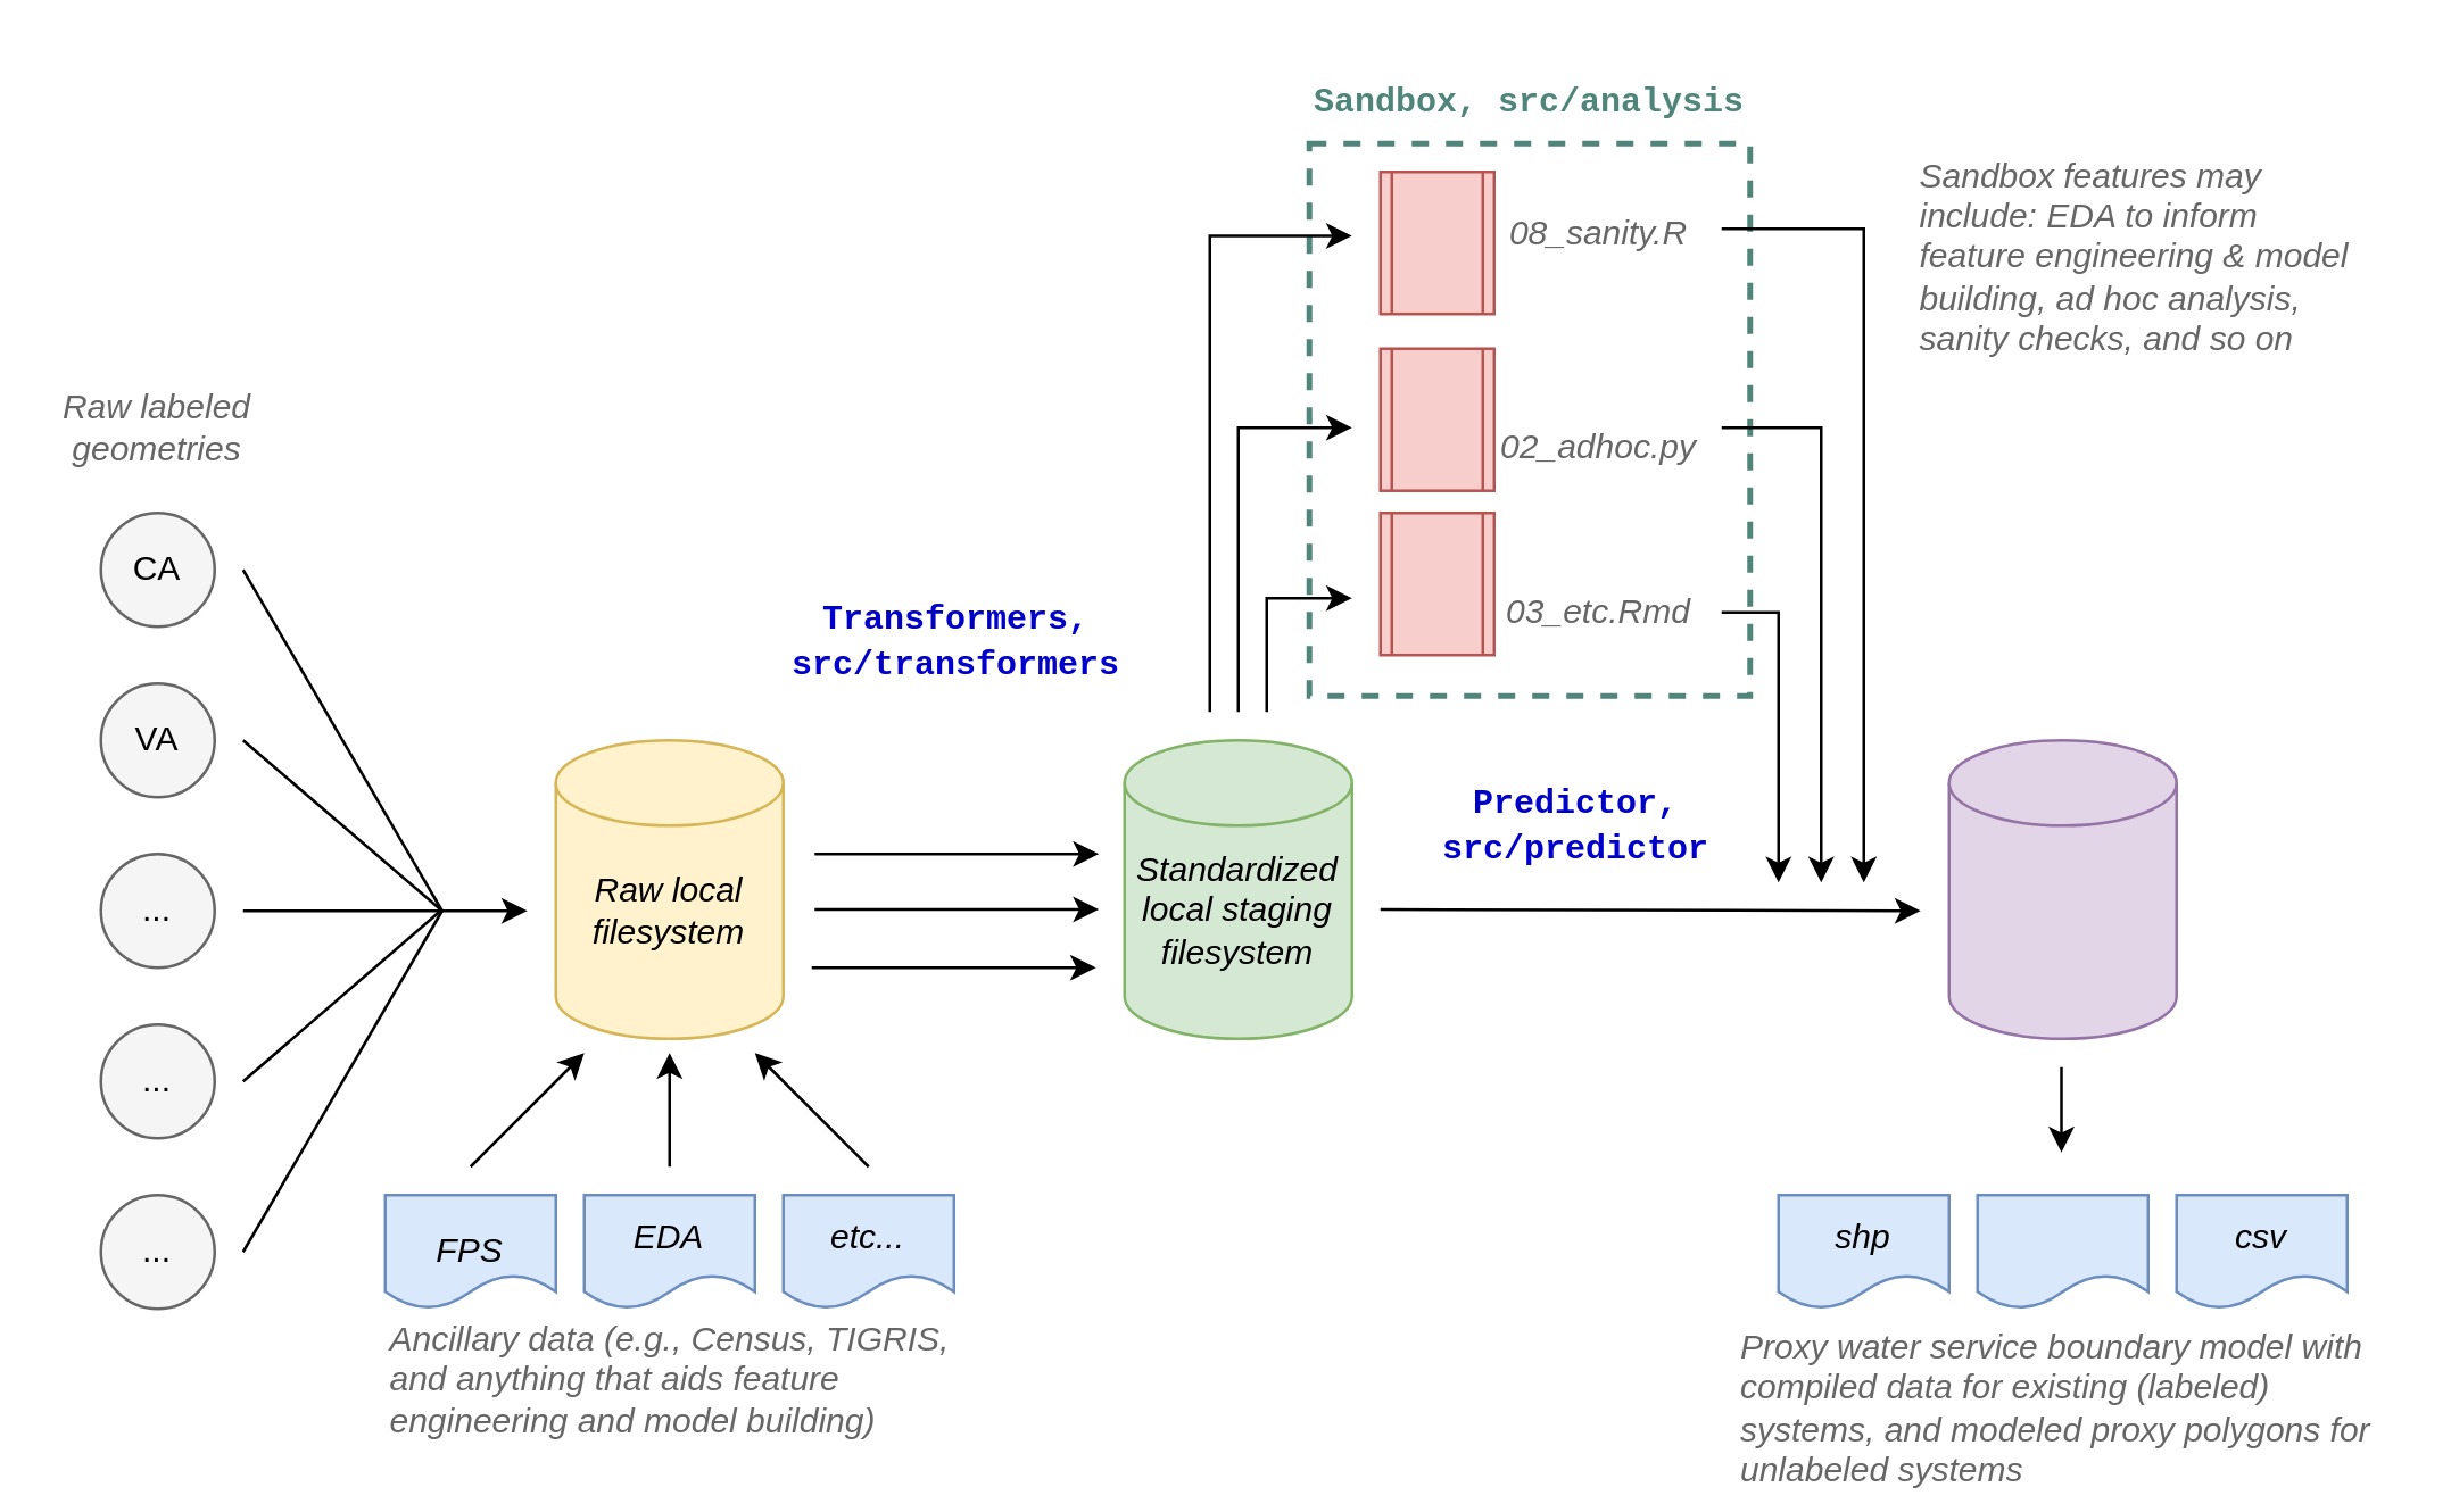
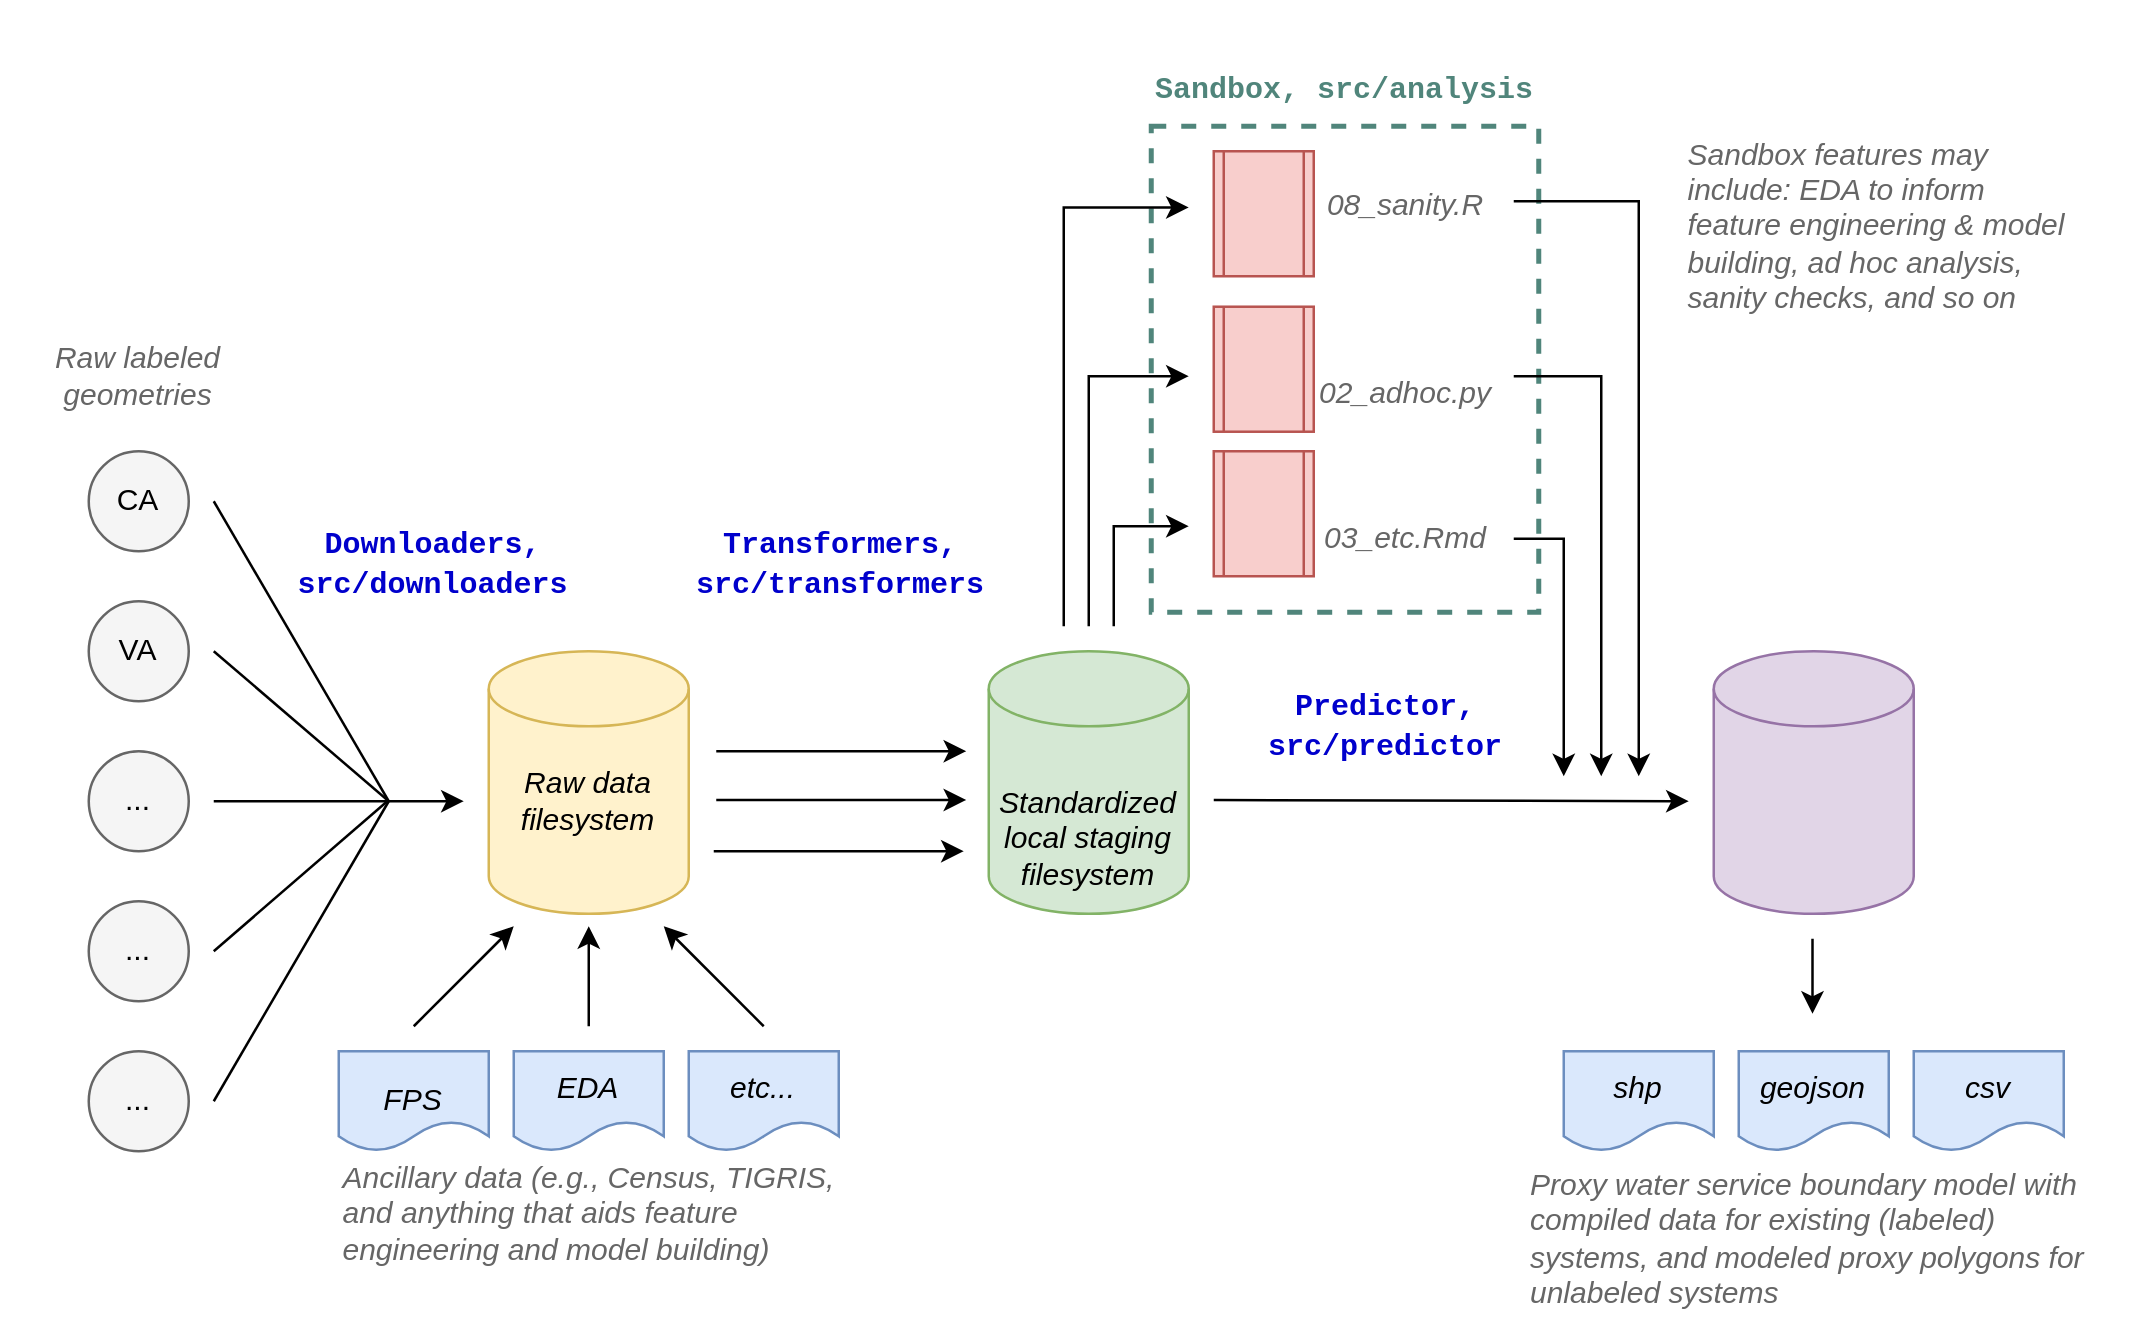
+ <mxCell id="56" value="&lt;b&gt;&lt;font face=&quot;Courier New&quot;&gt;Downloaders,&lt;br&gt;src/downloaders&lt;br&gt;&lt;/font&gt;&lt;/b&gt;" style="text;html=1;strokeColor=none;fillColor=default;align=center;verticalAlign=middle;whiteSpace=wrap;rounded=0;fontColor=#0000CC;" vertex="1" parent="1"><mxGeometry x="117.5" y="205" width="110" height="40" as="geometry" /></mxCell>
- <mxCell id="18" value="&lt;i&gt;Raw local&lt;br&gt;filesystem&lt;/i&gt;" style="text;html=1;strokeColor=none;fillColor=none;align=center;verticalAlign=middle;whiteSpace=wrap;rounded=0;" vertex="1" parent="1"><mxGeometry x="200" y="305" width="70" height="30" as="geometry" /></mxCell>
+ <mxCell id="18" value="&lt;i&gt;Raw data&lt;br&gt;filesystem&lt;/i&gt;" style="text;html=1;strokeColor=none;fillColor=none;align=center;verticalAlign=middle;whiteSpace=wrap;rounded=0;" vertex="1" parent="1"><mxGeometry x="200" y="305" width="70" height="30" as="geometry" /></mxCell>
- <mxCell id="34" value="&lt;i&gt;Standardized&lt;br&gt;local staging filesystem&lt;/i&gt;" style="text;html=1;strokeColor=none;fillColor=none;align=center;verticalAlign=middle;whiteSpace=wrap;rounded=0;" vertex="1" parent="1"><mxGeometry x="400" y="305" width="70" height="30" as="geometry" /></mxCell>
+ <mxCell id="34" value="&lt;i&gt;Standardized&lt;br&gt;local staging filesystem&lt;/i&gt;" style="text;html=1;strokeColor=none;fillColor=none;align=center;verticalAlign=middle;whiteSpace=wrap;rounded=0;" vertex="1" parent="1"><mxGeometry x="400" y="320" width="70" height="30" as="geometry" /></mxCell>
+ <mxCell id="50" value="&lt;i&gt;geojson&lt;/i&gt;" style="text;html=1;strokeColor=none;fillColor=none;align=center;verticalAlign=middle;whiteSpace=wrap;rounded=0;" vertex="1" parent="1"><mxGeometry x="700" y="420" width="50" height="30" as="geometry" /></mxCell>
